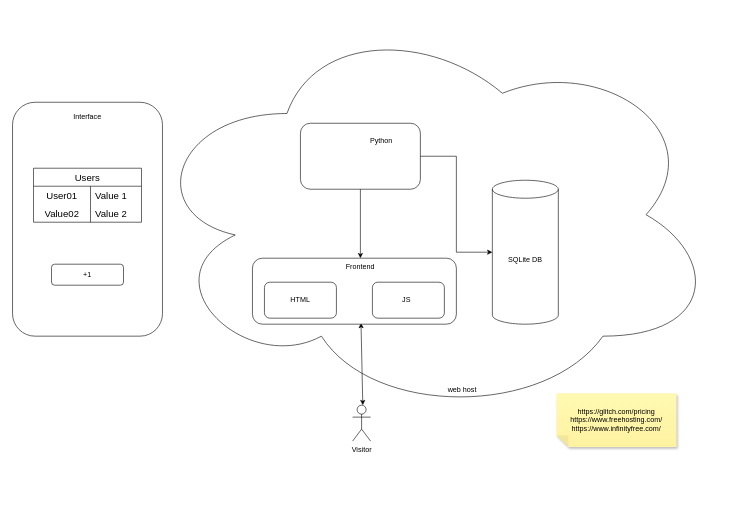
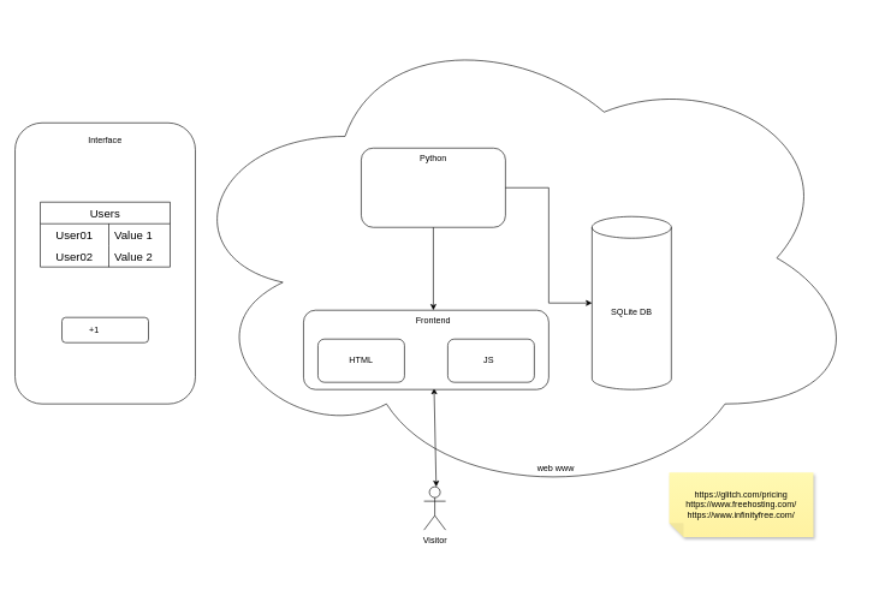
- <mxCell id="6" value="Python" style="text;html=1;align=center;verticalAlign=middle;whiteSpace=wrap;rounded=0;" parent="4" vertex="1"><mxGeometry x="105" y="15" width="60" height="30" as="geometry" /></mxCell>
+ <mxCell id="6" value="Python" style="text;html=1;align=center;verticalAlign=middle;whiteSpace=wrap;rounded=0;" parent="4" vertex="1"><mxGeometry x="70" width="60" height="30" as="geometry" /></mxCell>
- <mxCell id="30" value="Value02" style="shape=partialRectangle;html=1;whiteSpace=wrap;connectable=0;fillColor=none;top=0;left=0;bottom=0;right=0;overflow=hidden;strokeColor=inherit;fontSize=16;" parent="29" vertex="1"><mxGeometry width="95" height="30" as="geometry"><mxRectangle width="95" height="30" as="alternateBounds" /></mxGeometry></mxCell>
+ <mxCell id="30" value="User02" style="shape=partialRectangle;html=1;whiteSpace=wrap;connectable=0;fillColor=none;top=0;left=0;bottom=0;right=0;overflow=hidden;strokeColor=inherit;fontSize=16;" parent="29" vertex="1"><mxGeometry width="95" height="30" as="geometry"><mxRectangle width="95" height="30" as="alternateBounds" /></mxGeometry></mxCell>
- <mxCell id="24" value="+1" style="text;html=1;align=center;verticalAlign=middle;whiteSpace=wrap;rounded=0;" parent="1" vertex="1"><mxGeometry x="115" y="442.5" width="60" height="30" as="geometry" /></mxCell>
+ <mxCell id="24" value="+1" style="text;html=1;align=center;verticalAlign=middle;whiteSpace=wrap;rounded=0;" parent="1" vertex="1"><mxGeometry x="100" y="442.5" width="60" height="30" as="geometry" /></mxCell>
- <mxCell id="19" value="web host" style="text;html=1;align=center;verticalAlign=middle;whiteSpace=wrap;rounded=0;" parent="1" vertex="1"><mxGeometry x="740" y="635" width="60" height="30" as="geometry" /></mxCell>
+ <mxCell id="19" value="web www" style="text;html=1;align=center;verticalAlign=middle;whiteSpace=wrap;rounded=0;" parent="1" vertex="1"><mxGeometry x="740" y="635" width="60" height="30" as="geometry" /></mxCell>
